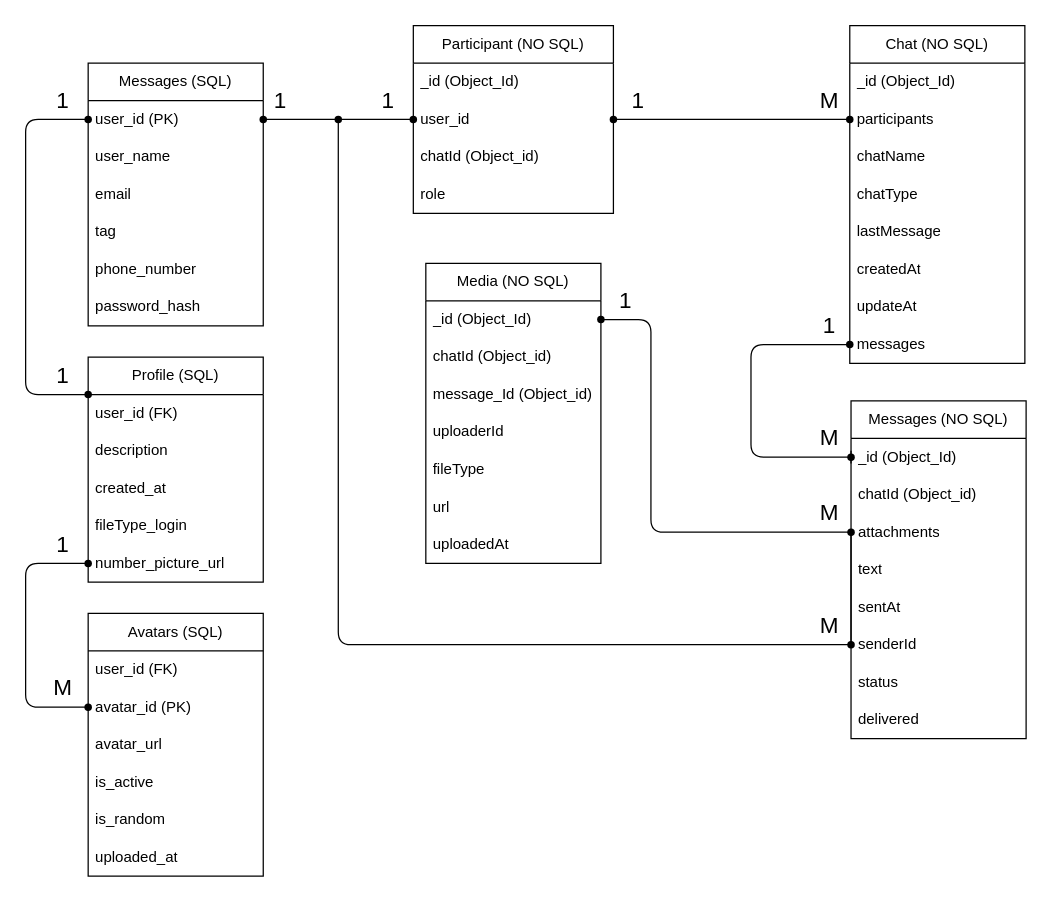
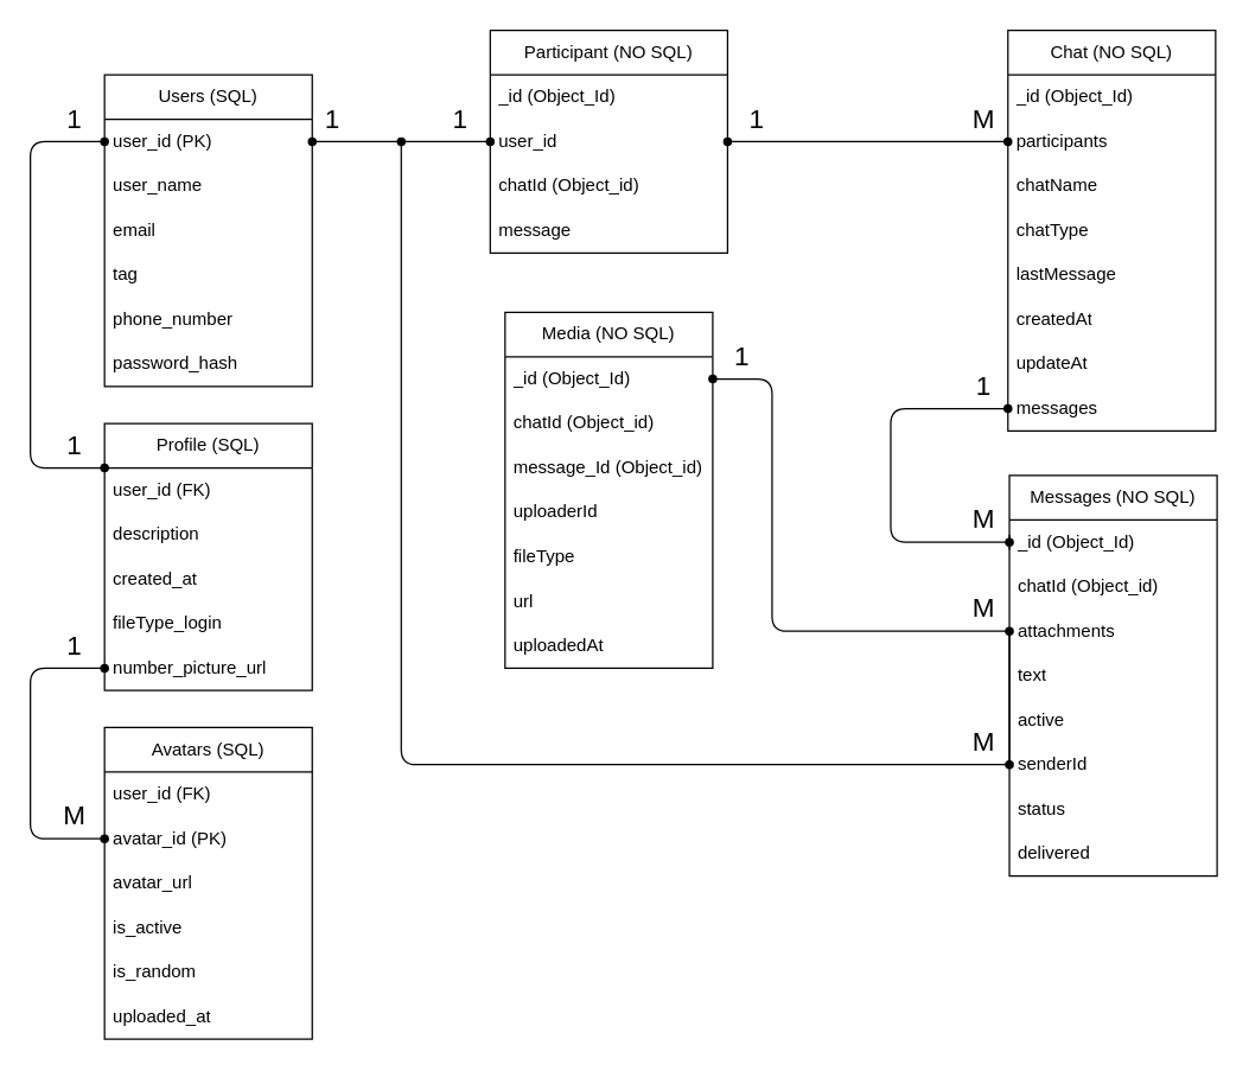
- <mxCell id="2" value="Messages (SQL)" style="swimlane;fontStyle=0;childLayout=stackLayout;horizontal=1;startSize=30;horizontalStack=0;resizeParent=1;resizeParentMax=0;resizeLast=0;collapsible=1;marginBottom=0;whiteSpace=wrap;html=1;" parent="1" vertex="1"><mxGeometry x="70" y="50" width="140" height="210" as="geometry" /></mxCell>
+ <mxCell id="2" value="Users (SQL)" style="swimlane;fontStyle=0;childLayout=stackLayout;horizontal=1;startSize=30;horizontalStack=0;resizeParent=1;resizeParentMax=0;resizeLast=0;collapsible=1;marginBottom=0;whiteSpace=wrap;html=1;" parent="1" vertex="1"><mxGeometry x="70" y="50" width="140" height="210" as="geometry" /></mxCell>
- <mxCell id="79" value="role" style="text;strokeColor=none;fillColor=none;align=left;verticalAlign=middle;spacingLeft=4;spacingRight=4;overflow=hidden;points=[[0,0.5],[1,0.5]];portConstraint=eastwest;rotatable=0;whiteSpace=wrap;html=1;" parent="75" vertex="1"><mxGeometry y="120" width="160" height="30" as="geometry" /></mxCell>
+ <mxCell id="79" value="message" style="text;strokeColor=none;fillColor=none;align=left;verticalAlign=middle;spacingLeft=4;spacingRight=4;overflow=hidden;points=[[0,0.5],[1,0.5]];portConstraint=eastwest;rotatable=0;whiteSpace=wrap;html=1;" parent="75" vertex="1"><mxGeometry y="120" width="160" height="30" as="geometry" /></mxCell>
- <mxCell id="31" value="sentAt" style="text;strokeColor=none;fillColor=none;align=left;verticalAlign=middle;spacingLeft=4;spacingRight=4;overflow=hidden;points=[[0,0.5],[1,0.5]];portConstraint=eastwest;rotatable=0;whiteSpace=wrap;html=1;strokeWidth=1;" parent="26" vertex="1"><mxGeometry y="150" width="140" height="30" as="geometry" /></mxCell>
+ <mxCell id="31" value="active" style="text;strokeColor=none;fillColor=none;align=left;verticalAlign=middle;spacingLeft=4;spacingRight=4;overflow=hidden;points=[[0,0.5],[1,0.5]];portConstraint=eastwest;rotatable=0;whiteSpace=wrap;html=1;strokeWidth=1;" parent="26" vertex="1"><mxGeometry y="150" width="140" height="30" as="geometry" /></mxCell>
